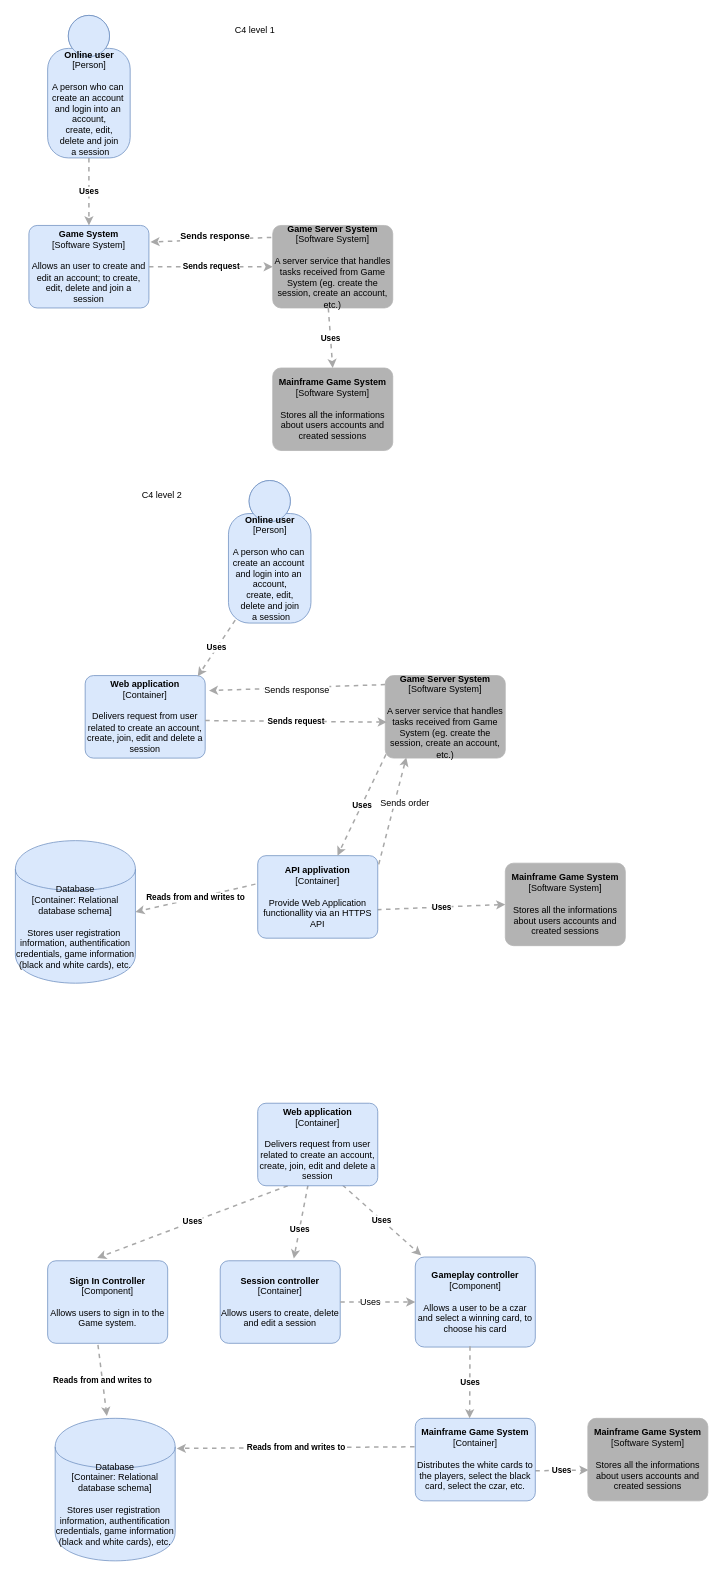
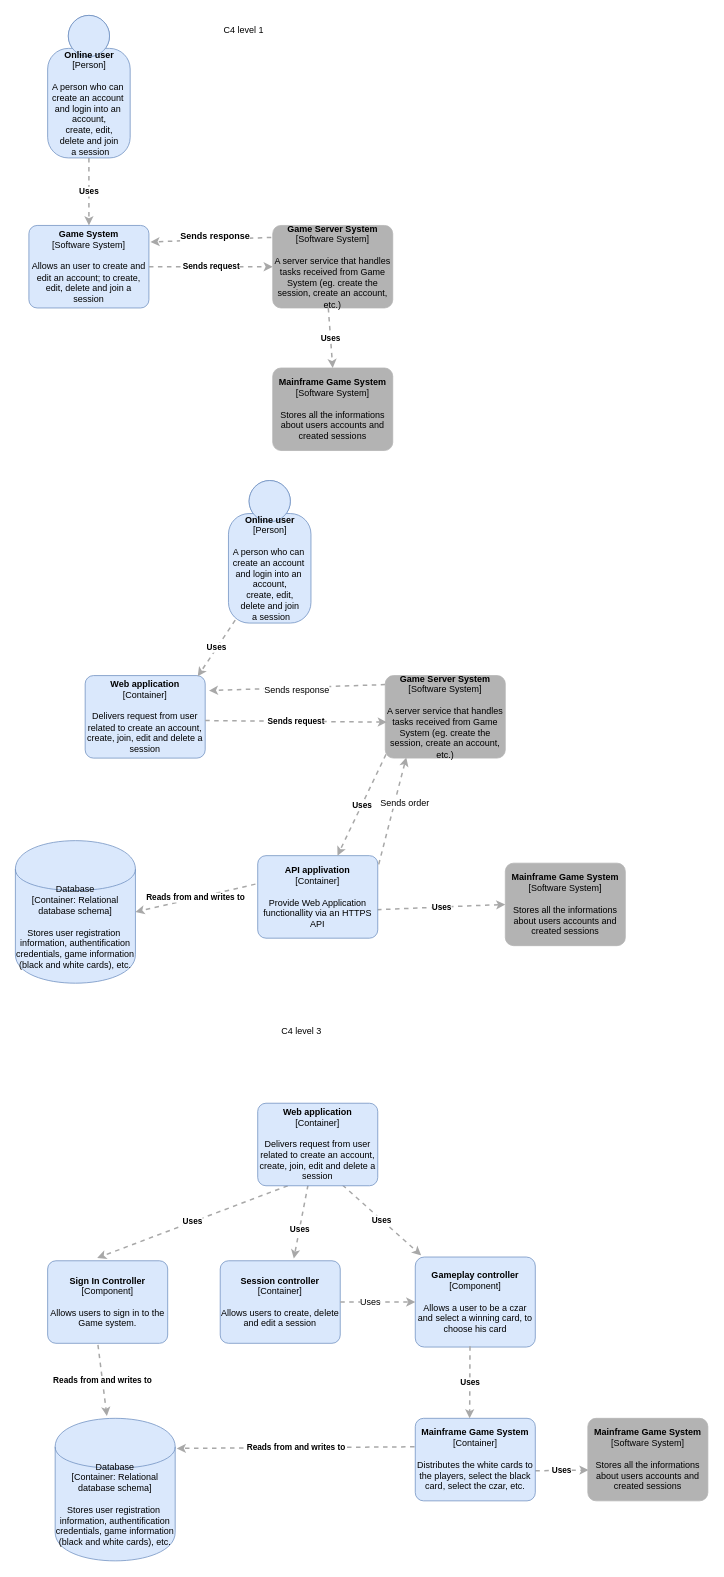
- <mxCell id="11" value="C4 level 1" style="text;html=1;align=center;verticalAlign=middle;resizable=0;points=[];autosize=1;" parent="1" vertex="1"><mxGeometry x="304" y="30" width="70" height="20" as="geometry" /></mxCell>
+ <mxCell id="11" value="C4 level 1" style="text;html=1;align=center;verticalAlign=middle;resizable=0;points=[];autosize=1;" parent="1" vertex="1"><mxGeometry x="289" y="30" width="70" height="20" as="geometry" /></mxCell>
- <mxCell id="12" value="C4 level 2" style="text;html=1;align=center;verticalAlign=middle;resizable=0;points=[];autosize=1;" parent="1" vertex="1"><mxGeometry x="180" y="650" width="70" height="20" as="geometry" /></mxCell>
+ <mxCell id="24" value="C4 level 3" style="text;html=1;align=center;verticalAlign=middle;resizable=0;points=[];autosize=1;" parent="1" vertex="1"><mxGeometry x="366" y="1364" width="70" height="20" as="geometry" /></mxCell>
